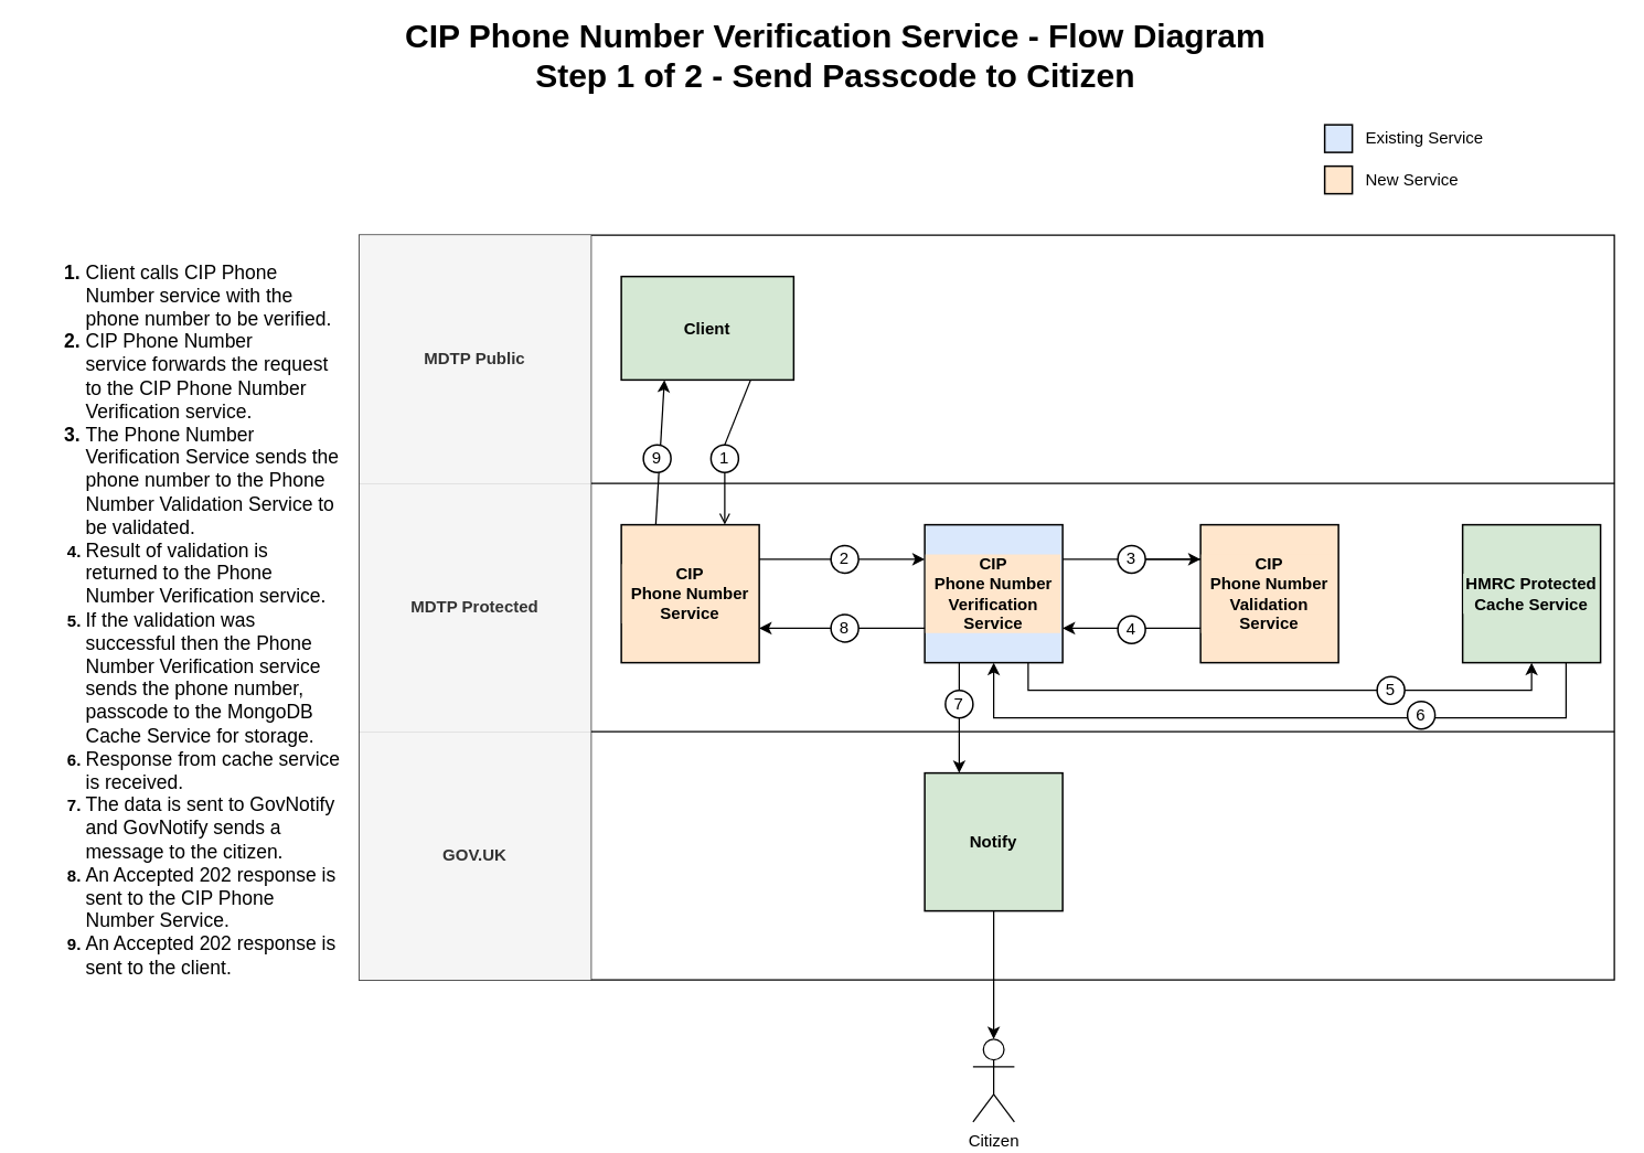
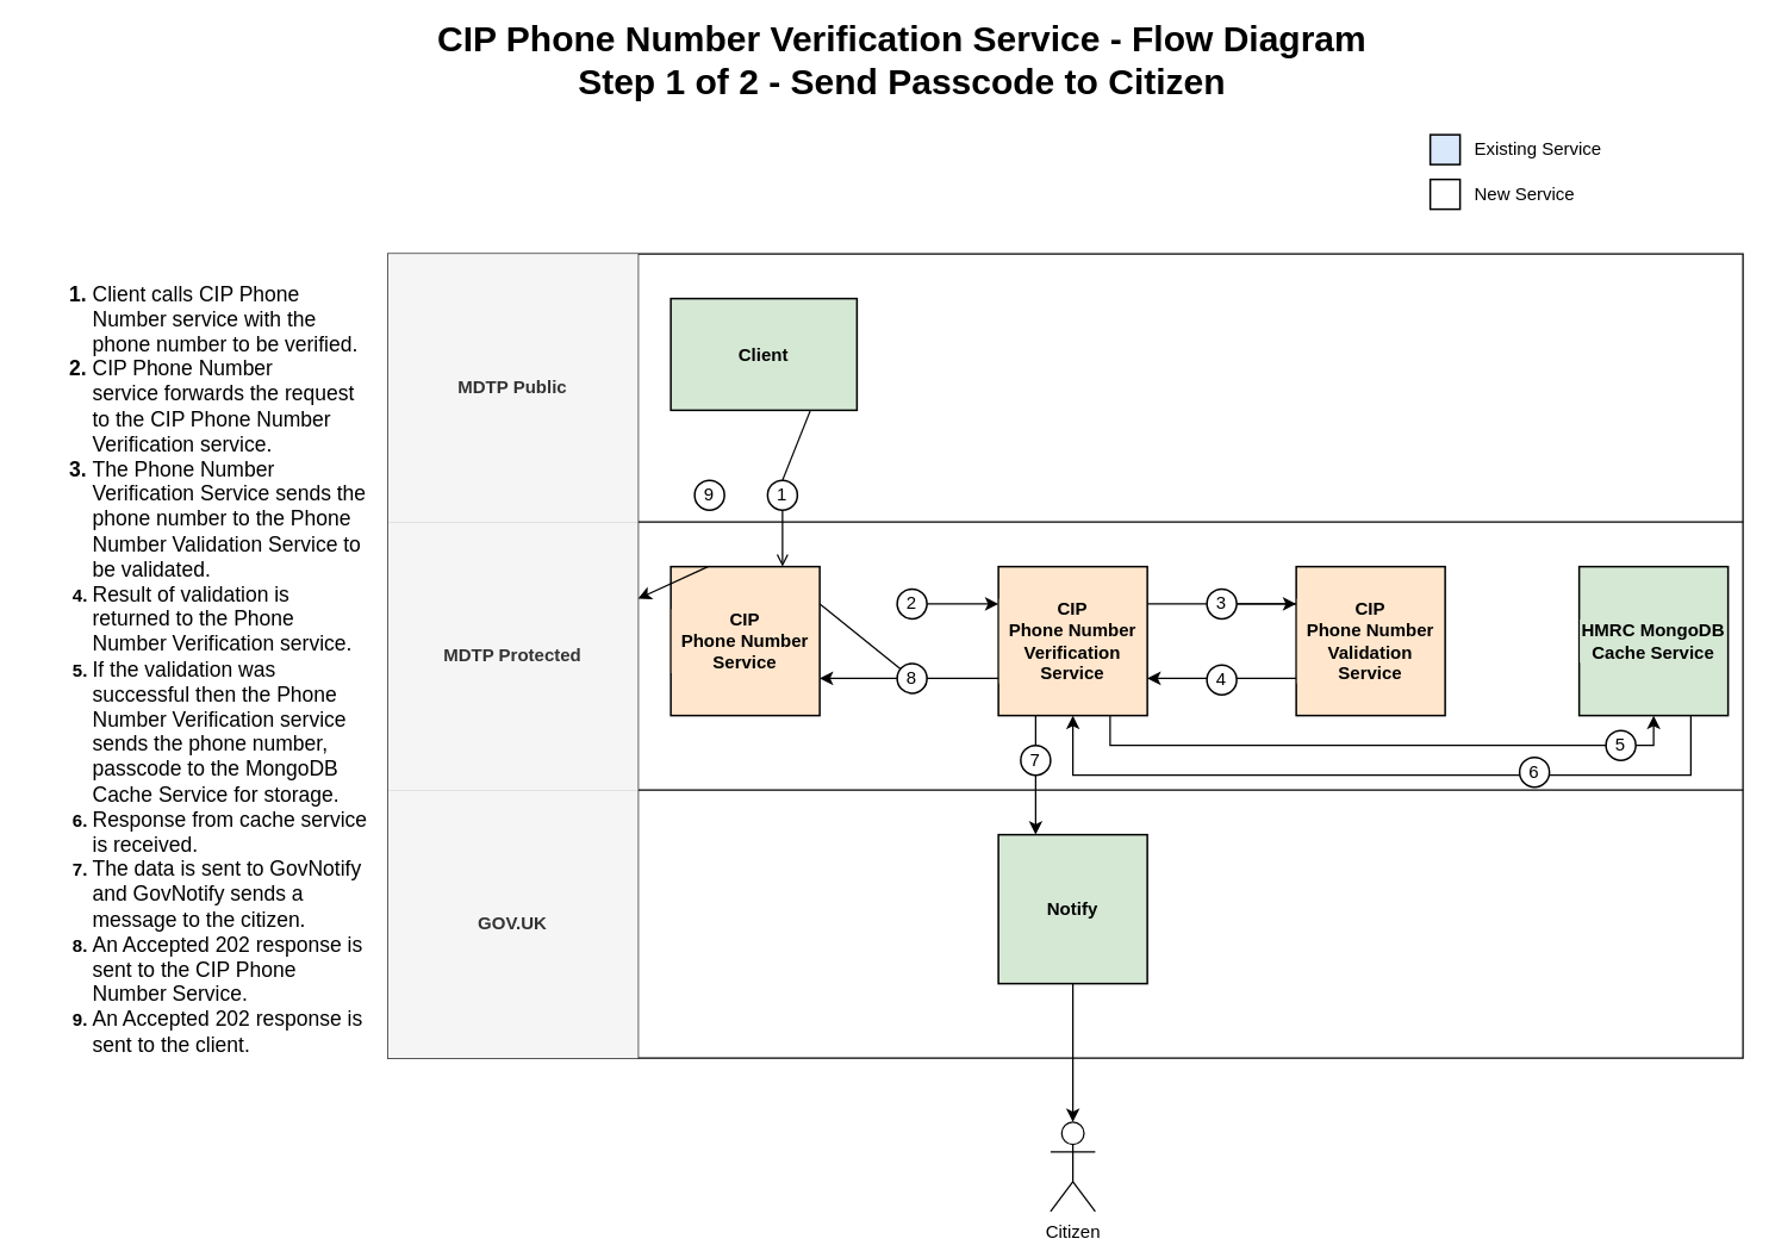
- <mxCell id="16" value="New Service" style="html=1;aspect=fixed;labelBackgroundColor=none;strokeColor=#000000;strokeWidth=1.2;labelPosition=right;verticalLabelPosition=middle;align=left;verticalAlign=middle;fillColor=#ffe6cc;spacing=10;" parent="1" vertex="1"><mxGeometry x="960" y="120" width="20" height="20" as="geometry" /></mxCell>
+ <mxCell id="16" value="New Service" style="html=1;aspect=fixed;labelBackgroundColor=none;strokeColor=#000000;strokeWidth=1.2;labelPosition=right;verticalLabelPosition=middle;align=left;verticalAlign=middle;fillColor=#ffffff;spacing=10;" parent="1" vertex="1"><mxGeometry x="960" y="120" width="20" height="20" as="geometry" /></mxCell>
- <mxCell id="33" value="" style="endArrow=classic;html=1;rounded=0;entryX=0.25;entryY=1;entryDx=0;entryDy=0;exitX=0.25;exitY=0;exitDx=0;exitDy=0;" parent="1" source="13" target="12" edge="1"><mxGeometry width="50" height="50" relative="1" as="geometry"><mxPoint x="580" y="500" as="sourcePoint" /><mxPoint x="630" y="450" as="targetPoint" /></mxGeometry></mxCell>
+ <mxCell id="33" value="" style="endArrow=classic;html=1;rounded=0;exitX=0.25;exitY=0;exitDx=0;exitDy=0;" parent="1" source="13" target="7" edge="1"><mxGeometry width="50" height="50" relative="1" as="geometry"><mxPoint x="580" y="500" as="sourcePoint" /><mxPoint x="630" y="450" as="targetPoint" /></mxGeometry></mxCell>
- <mxCell id="22" value="" style="endArrow=none;html=1;rounded=0;entryX=0;entryY=0.5;entryDx=0;entryDy=0;exitX=1;exitY=0.25;exitDx=0;exitDy=0;" parent="1" source="13" target="21" edge="1"><mxGeometry width="50" height="50" relative="1" as="geometry"><mxPoint x="580" y="430" as="sourcePoint" /><mxPoint x="680" y="430" as="targetPoint" /></mxGeometry></mxCell>
+ <mxCell id="22" value="" style="endArrow=none;html=1;rounded=0;exitX=1;exitY=0.25;exitDx=0;exitDy=0;" parent="1" source="13" target="40" edge="1"><mxGeometry width="50" height="50" relative="1" as="geometry"><mxPoint x="580" y="430" as="sourcePoint" /><mxPoint x="680" y="430" as="targetPoint" /></mxGeometry></mxCell>
- <mxCell id="14" value="CIP&lt;br&gt;Phone Number&lt;br&gt;Verification Service" style="whiteSpace=wrap;html=1;aspect=fixed;labelBackgroundColor=#FFE6CC;fillColor=#dae8fc;strokeColor=#000000;fontStyle=1;strokeWidth=1.2;" parent="1" vertex="1"><mxGeometry x="670" y="380" width="100" height="100" as="geometry" /></mxCell>
+ <mxCell id="14" value="CIP&lt;br&gt;Phone Number&lt;br&gt;Verification Service" style="whiteSpace=wrap;html=1;aspect=fixed;labelBackgroundColor=#FFE6CC;fillColor=#FFE6CC;strokeColor=#000000;fontStyle=1;strokeWidth=1.2;" parent="1" vertex="1"><mxGeometry x="670" y="380" width="100" height="100" as="geometry" /></mxCell>
- <mxCell id="41" value="HMRC Protected Cache Service" style="whiteSpace=wrap;html=1;aspect=fixed;labelBackgroundColor=#D5E8D4;fillColor=#d5e8d4;strokeColor=#000000;fontStyle=1;strokeWidth=1.2;" vertex="1" parent="1"><mxGeometry x="1060" y="380" width="100" height="100" as="geometry" /></mxCell>
+ <mxCell id="41" value="HMRC MongoDB Cache Service" style="whiteSpace=wrap;html=1;aspect=fixed;labelBackgroundColor=#D5E8D4;fillColor=#d5e8d4;strokeColor=#000000;fontStyle=1;strokeWidth=1.2;" vertex="1" parent="1"><mxGeometry x="1060" y="380" width="100" height="100" as="geometry" /></mxCell>
- <mxCell id="46" value="5" style="ellipse;whiteSpace=wrap;html=1;aspect=fixed;labelBackgroundColor=default;strokeColor=#000000;strokeWidth=1.2;fillColor=#FFFFFF;" vertex="1" parent="1"><mxGeometry x="998" y="490" width="20" height="20" as="geometry" /></mxCell>
+ <mxCell id="46" value="5" style="ellipse;whiteSpace=wrap;html=1;aspect=fixed;labelBackgroundColor=default;strokeColor=#000000;strokeWidth=1.2;fillColor=#FFFFFF;" vertex="1" parent="1"><mxGeometry x="1078" y="490" width="20" height="20" as="geometry" /></mxCell>
